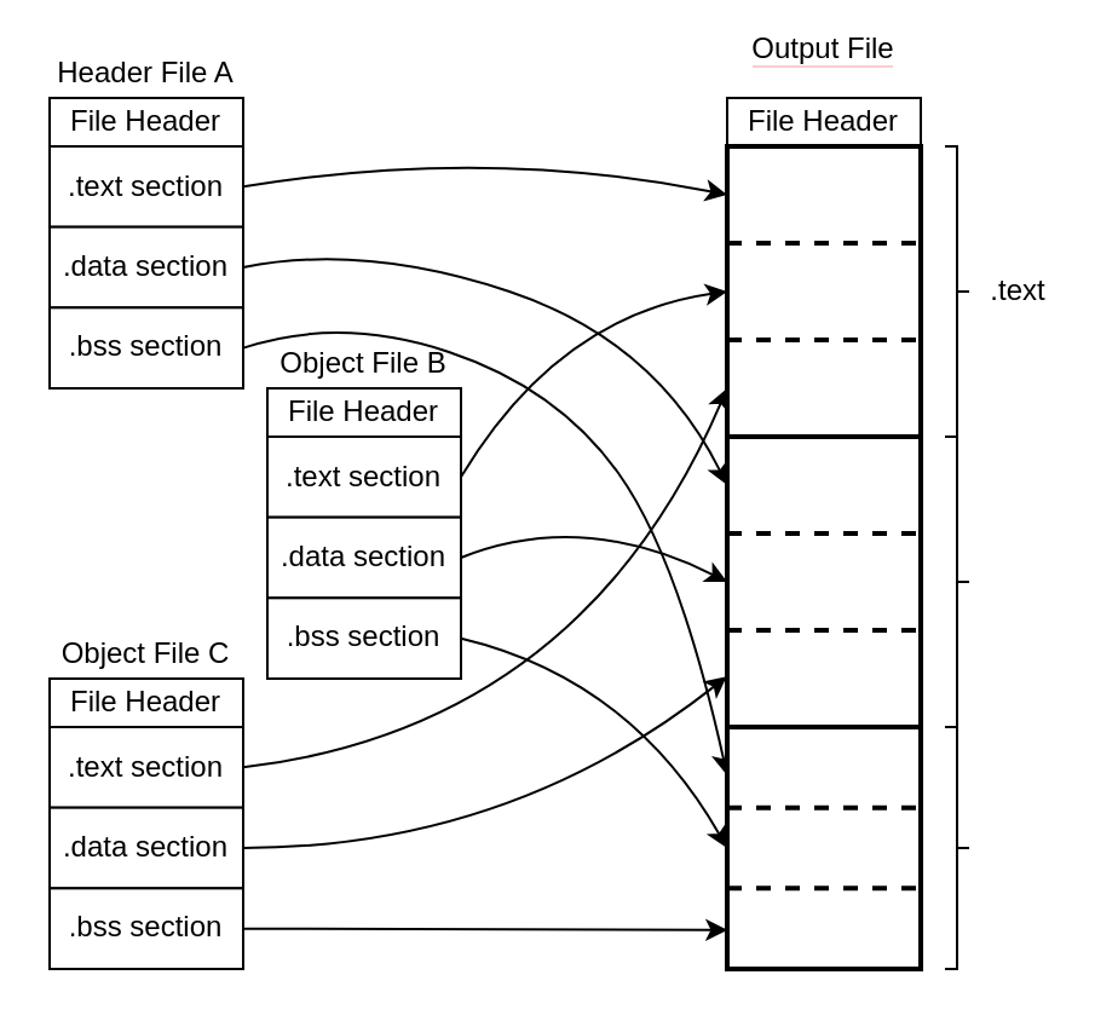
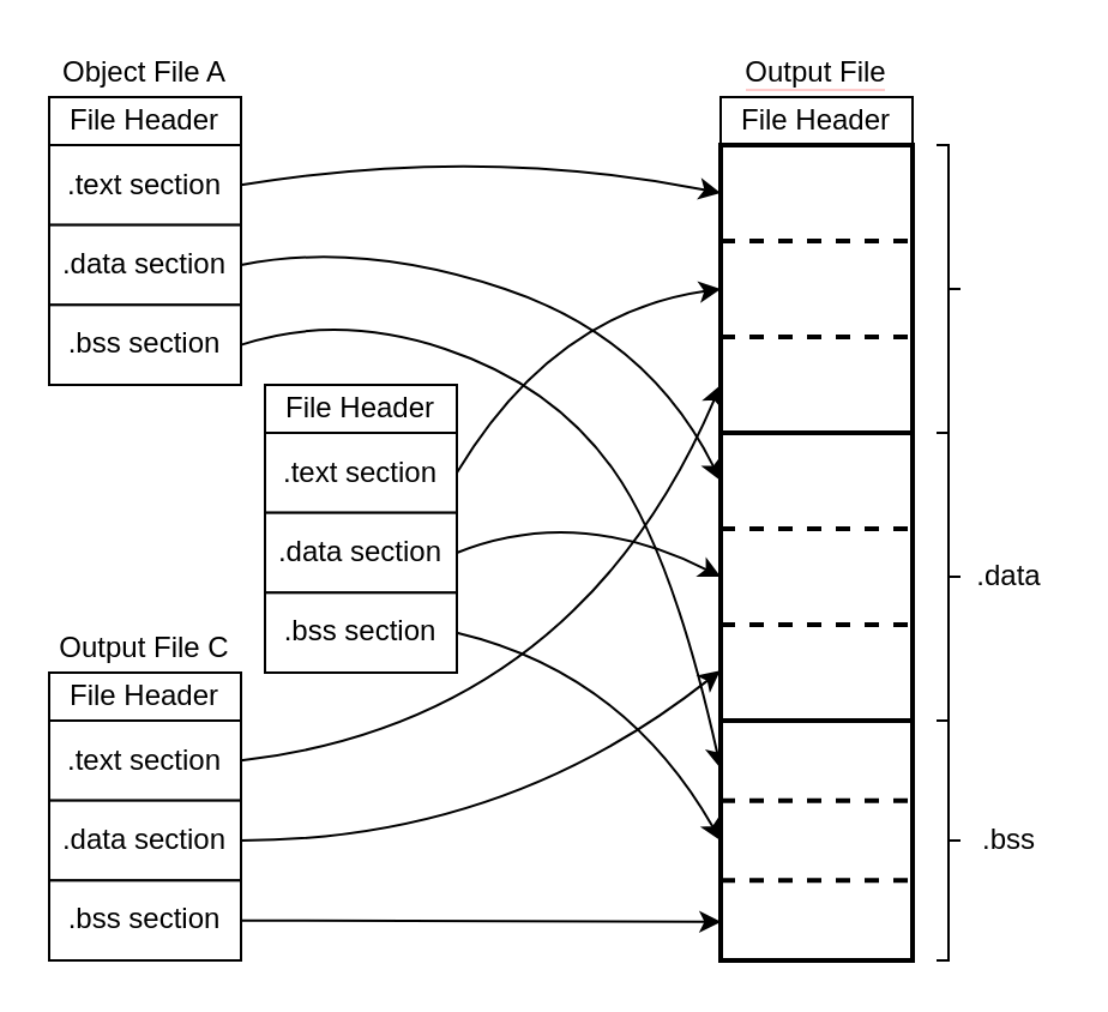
- <mxCell id="27" value="&lt;span style=&quot;background-color: rgb(255 , 255 , 255)&quot;&gt;Output File&lt;/span&gt;" style="text;html=1;strokeColor=none;fillColor=none;align=center;verticalAlign=middle;whiteSpace=wrap;rounded=0;shadow=1;labelBackgroundColor=#FFCCCC;" vertex="1" parent="1"><mxGeometry x="305" y="10" width="70" height="20" as="geometry" /></mxCell>
+ <mxCell id="27" value="&lt;span style=&quot;background-color: rgb(255 , 255 , 255)&quot;&gt;Output File&lt;/span&gt;" style="text;html=1;strokeColor=none;fillColor=none;align=center;verticalAlign=middle;whiteSpace=wrap;rounded=0;shadow=1;labelBackgroundColor=#FFCCCC;" vertex="1" parent="1"><mxGeometry x="305" y="20" width="70" height="20" as="geometry" /></mxCell>
- <mxCell id="3" value="Header File A" style="text;html=1;strokeColor=none;fillColor=none;align=center;verticalAlign=middle;whiteSpace=wrap;rounded=0;" vertex="1" parent="2"><mxGeometry width="80" height="20" as="geometry" /></mxCell>
+ <mxCell id="3" value="Object File A" style="text;html=1;strokeColor=none;fillColor=none;align=center;verticalAlign=middle;whiteSpace=wrap;rounded=0;" vertex="1" parent="2"><mxGeometry width="80" height="20" as="geometry" /></mxCell>
- <mxCell id="50" value=".text" style="text;html=1;align=center;verticalAlign=middle;resizable=0;points=[];autosize=1;" vertex="1" parent="1"><mxGeometry x="400" y="110" width="40" height="20" as="geometry" /></mxCell>
- <mxCell id="11" value="Object File B" style="text;html=1;strokeColor=none;fillColor=none;align=center;verticalAlign=middle;whiteSpace=wrap;rounded=0;" vertex="1" parent="10"><mxGeometry width="80" height="20" as="geometry" /></mxCell>
+ <mxCell id="52" value=".data" style="text;html=1;align=center;verticalAlign=middle;resizable=0;points=[];autosize=1;" vertex="1" parent="1"><mxGeometry x="400" y="230" width="40" height="20" as="geometry" /></mxCell>
- <mxCell id="19" value="Object File C" style="text;html=1;strokeColor=none;fillColor=none;align=center;verticalAlign=middle;whiteSpace=wrap;rounded=0;" vertex="1" parent="18"><mxGeometry width="80" height="20" as="geometry" /></mxCell>
+ <mxCell id="19" value="Output File C" style="text;html=1;strokeColor=none;fillColor=none;align=center;verticalAlign=middle;whiteSpace=wrap;rounded=0;" vertex="1" parent="18"><mxGeometry width="80" height="20" as="geometry" /></mxCell>
+ <mxCell id="54" value=".bss" style="text;html=1;align=center;verticalAlign=middle;resizable=0;points=[];autosize=1;" vertex="1" parent="1"><mxGeometry x="400" y="340" width="40" height="20" as="geometry" /></mxCell>
